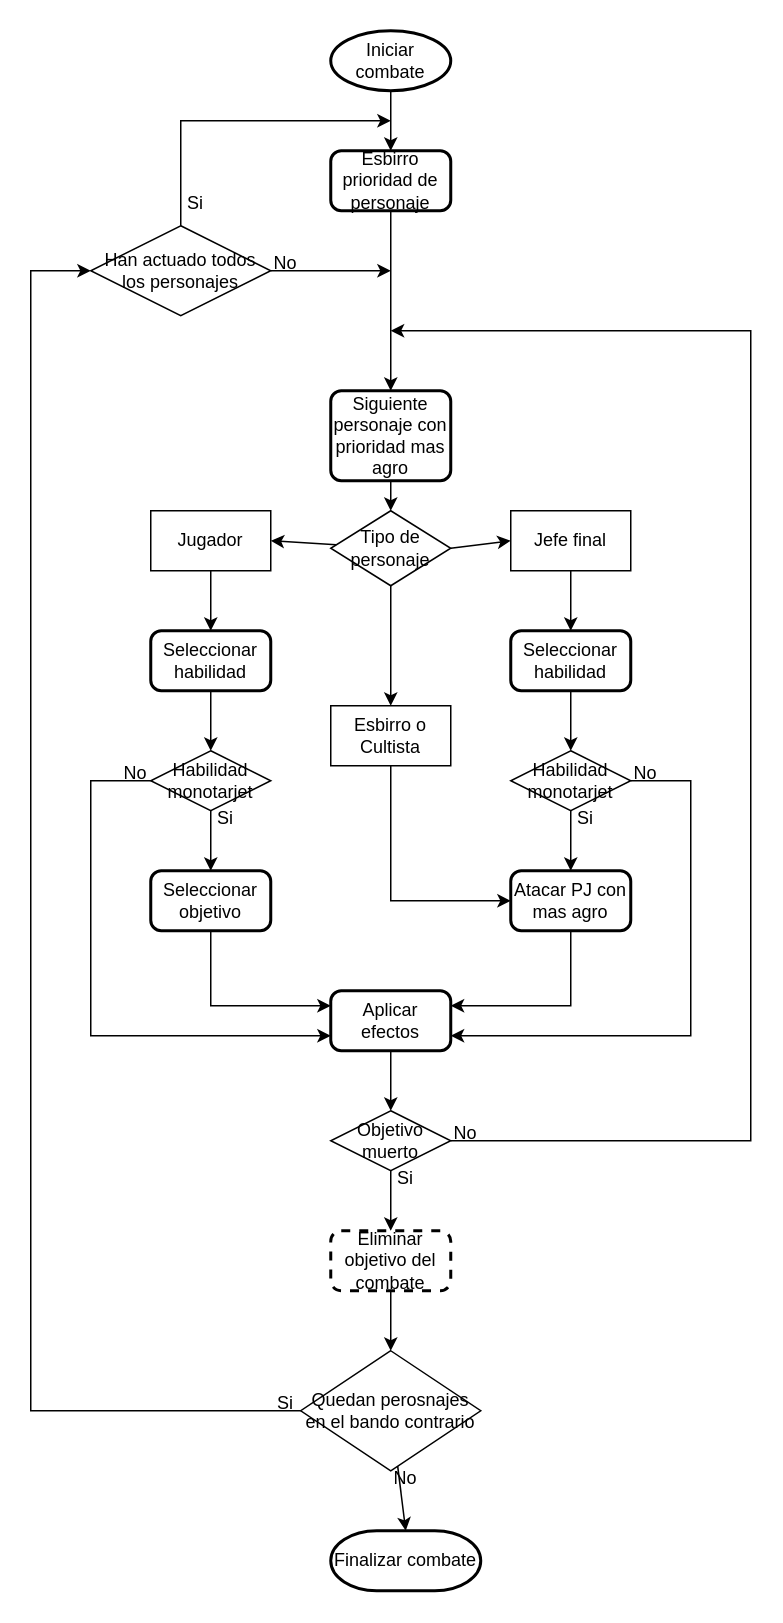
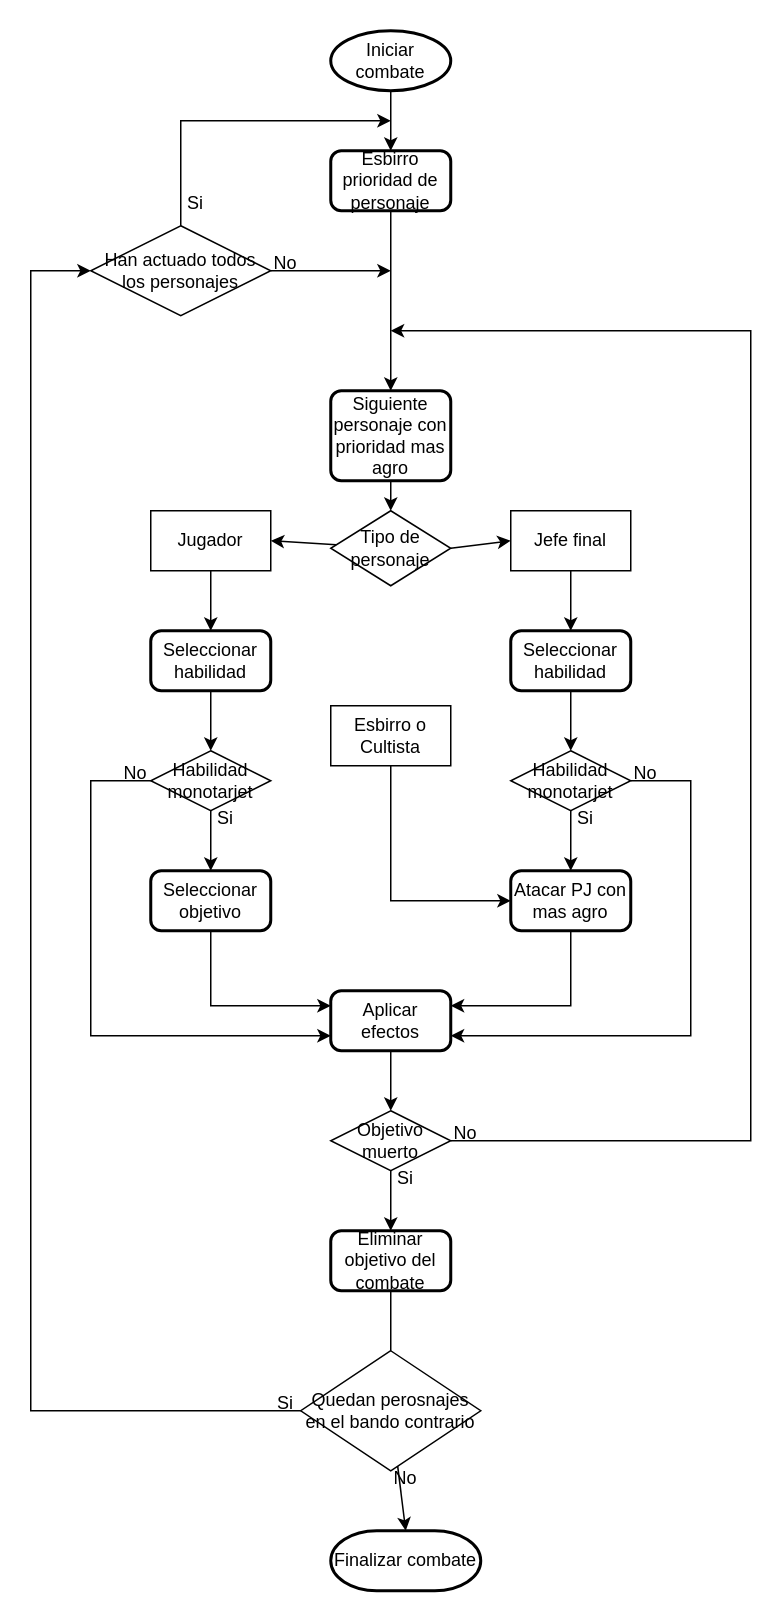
- <mxCell id="40" value="" style="endArrow=classic;html=1;rounded=0;exitX=0.5;exitY=1;exitDx=0;exitDy=0;entryX=0.5;entryY=0;entryDx=0;entryDy=0;" parent="1" source="4" target="5" edge="1"><mxGeometry width="50" height="50" relative="1" as="geometry"><mxPoint x="-10" y="480" as="sourcePoint" /><mxPoint x="40" y="430" as="targetPoint" /></mxGeometry></mxCell>
- <mxCell id="18" value="Eliminar objetivo del combate" style="rounded=1;whiteSpace=wrap;html=1;absoluteArcSize=1;arcSize=14;strokeWidth=2;dashed=1;" parent="1" vertex="1"><mxGeometry x="220" y="820" width="80" height="40" as="geometry" /></mxCell>
+ <mxCell id="18" value="Eliminar objetivo del combate" style="rounded=1;whiteSpace=wrap;html=1;absoluteArcSize=1;arcSize=14;strokeWidth=2;" parent="1" vertex="1"><mxGeometry x="220" y="820" width="80" height="40" as="geometry" /></mxCell>
- <mxCell id="37" value="" style="endArrow=classic;html=1;rounded=0;exitX=0.5;exitY=1;exitDx=0;exitDy=0;entryX=0.5;entryY=0;entryDx=0;entryDy=0;" parent="1" source="18" target="8" edge="1"><mxGeometry width="50" height="50" relative="1" as="geometry"><mxPoint x="140" y="830" as="sourcePoint" /><mxPoint x="190" y="780" as="targetPoint" /></mxGeometry></mxCell>
+ <mxCell id="37" value="" style="endArrow=none;html=1;rounded=0;exitX=0.5;exitY=1;exitDx=0;exitDy=0;entryX=0.5;entryY=0;entryDx=0;entryDy=0;" parent="1" source="18" target="8" edge="1"><mxGeometry width="50" height="50" relative="1" as="geometry"><mxPoint x="140" y="830" as="sourcePoint" /><mxPoint x="190" y="780" as="targetPoint" /></mxGeometry></mxCell>
